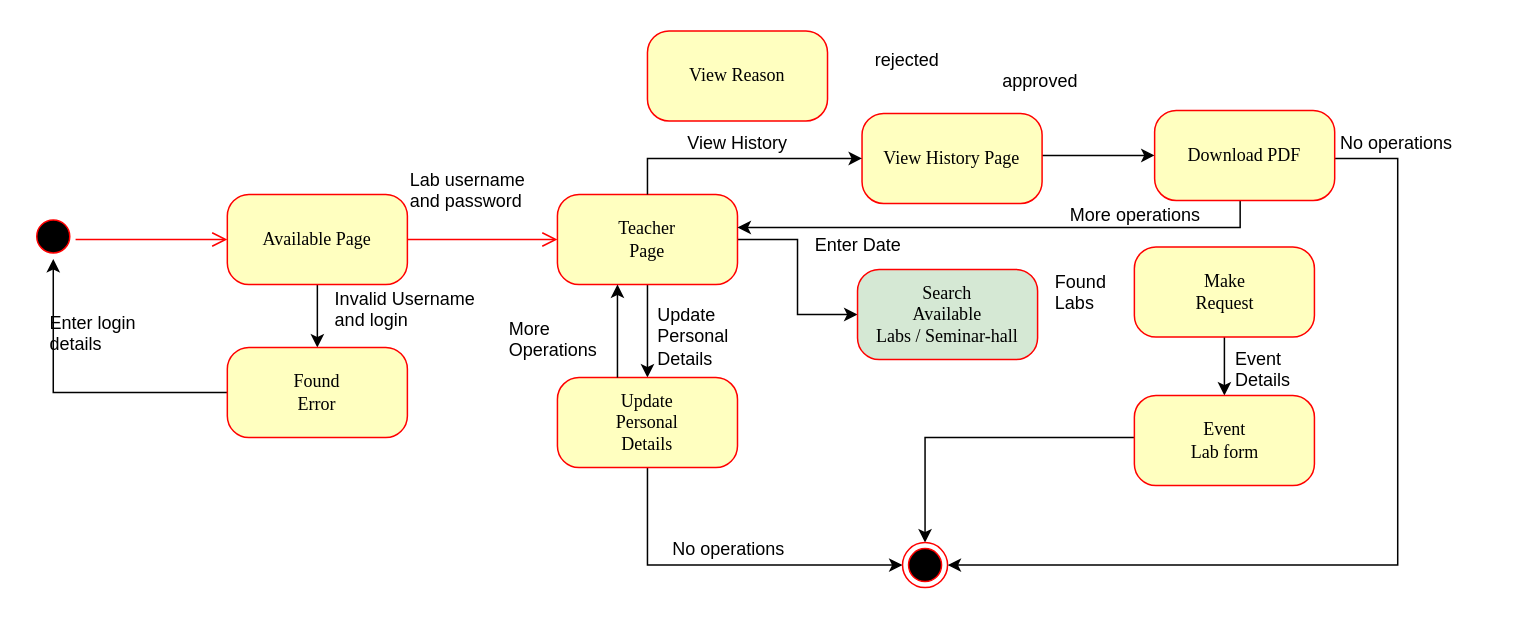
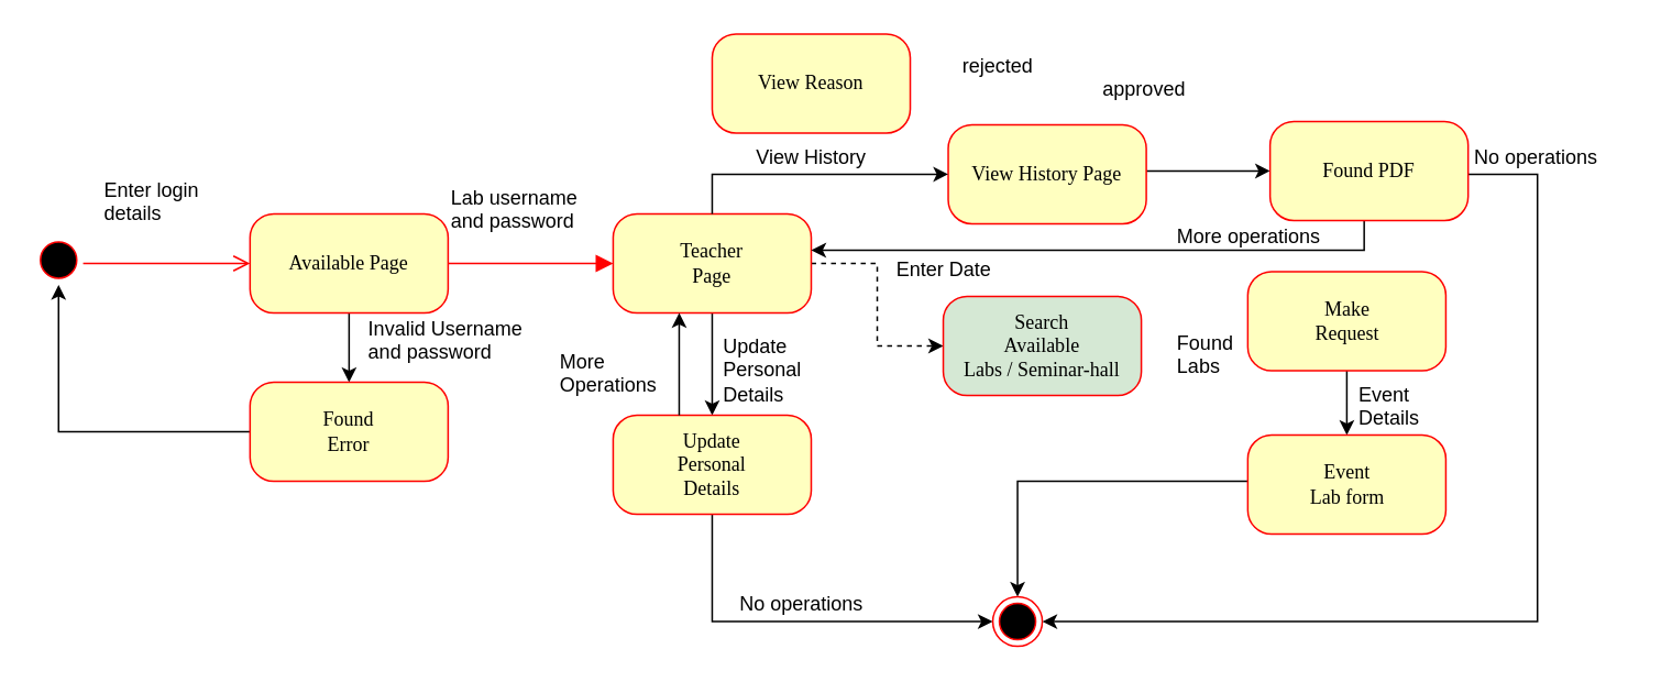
- <mxCell id="37" value="Download PDF" style="rounded=1;whiteSpace=wrap;html=1;arcSize=24;fillColor=#ffffc0;strokeColor=#ff0000;shadow=0;comic=0;labelBackgroundColor=none;fontFamily=Verdana;fontSize=12;fontColor=#000000;align=center;" parent="1" vertex="1"><mxGeometry x="769" y="73" width="120" height="60" as="geometry" /></mxCell>
+ <mxCell id="37" value="Found PDF" style="rounded=1;whiteSpace=wrap;html=1;arcSize=24;fillColor=#ffffc0;strokeColor=#ff0000;shadow=0;comic=0;labelBackgroundColor=none;fontFamily=Verdana;fontSize=12;fontColor=#000000;align=center;" parent="1" vertex="1"><mxGeometry x="769" y="73" width="120" height="60" as="geometry" /></mxCell>
- <mxCell id="18" style="edgeStyle=orthogonalEdgeStyle;html=1;labelBackgroundColor=none;endArrow=open;endSize=8;strokeColor=#ff0000;fontFamily=Verdana;fontSize=12;align=left;exitX=1;exitY=0.5;exitDx=0;exitDy=0;" parent="1" source="4" target="9" edge="1"><mxGeometry relative="1" as="geometry"><mxPoint x="111" y="151" as="sourcePoint" /><mxPoint x="191" y="151" as="targetPoint" /></mxGeometry></mxCell>
+ <mxCell id="18" style="edgeStyle=orthogonalEdgeStyle;html=1;labelBackgroundColor=none;endArrow=block;endSize=8;strokeColor=#ff0000;fontFamily=Verdana;fontSize=12;align=left;exitX=1;exitY=0.5;exitDx=0;exitDy=0;" parent="1" source="4" target="9" edge="1"><mxGeometry relative="1" as="geometry"><mxPoint x="111" y="151" as="sourcePoint" /><mxPoint x="191" y="151" as="targetPoint" /></mxGeometry></mxCell>
- <mxCell id="7" value="" style="edgeStyle=orthogonalEdgeStyle;rounded=0;orthogonalLoop=1;jettySize=auto;html=1;" parent="1" source="9" target="12" edge="1"><mxGeometry relative="1" as="geometry" /></mxCell>
+ <mxCell id="7" value="" style="edgeStyle=orthogonalEdgeStyle;rounded=0;orthogonalLoop=1;jettySize=auto;html=1;dashed=1;" parent="1" source="9" target="12" edge="1"><mxGeometry relative="1" as="geometry" /></mxCell>
- <mxCell id="23" value="&lt;div&gt;Found&lt;/div&gt;&lt;div&gt;Labs&lt;br&gt;&lt;/div&gt;" style="text;html=1;resizable=0;points=[];autosize=1;align=left;verticalAlign=top;spacingTop=-4;direction=south;" parent="1" vertex="1"><mxGeometry x="701" y="178" width="30" height="50" as="geometry" /></mxCell>
+ <mxCell id="23" value="&lt;div&gt;Found&lt;/div&gt;&lt;div&gt;Labs&lt;br&gt;&lt;/div&gt;" style="text;html=1;resizable=0;points=[];autosize=1;align=left;verticalAlign=top;spacingTop=-4;direction=south;" parent="1" vertex="1"><mxGeometry x="711" y="198" width="30" height="50" as="geometry" /></mxCell>
- <mxCell id="21" value="&lt;div&gt;Invalid Username &lt;br&gt;&lt;/div&gt;&lt;div&gt;and login&lt;br&gt;&lt;/div&gt;" style="text;html=1;resizable=0;points=[];autosize=1;align=left;verticalAlign=top;spacingTop=-4;" parent="1" vertex="1"><mxGeometry x="221" y="189" width="120" height="30" as="geometry" /></mxCell>
+ <mxCell id="21" value="&lt;div&gt;Invalid Username &lt;br&gt;&lt;/div&gt;&lt;div&gt;and password&lt;br&gt;&lt;/div&gt;" style="text;html=1;resizable=0;points=[];autosize=1;align=left;verticalAlign=top;spacingTop=-4;" parent="1" vertex="1"><mxGeometry x="221" y="189" width="120" height="30" as="geometry" /></mxCell>
- <mxCell id="20" value="&lt;div&gt;Enter login&lt;/div&gt;&lt;div&gt;details&lt;br&gt;&lt;/div&gt;" style="text;html=1;resizable=0;points=[];autosize=1;align=left;verticalAlign=top;spacingTop=-4;" parent="1" vertex="1"><mxGeometry x="31" y="205" width="90" height="30" as="geometry" /></mxCell>
+ <mxCell id="20" value="&lt;div&gt;Enter login&lt;/div&gt;&lt;div&gt;details&lt;br&gt;&lt;/div&gt;" style="text;html=1;resizable=0;points=[];autosize=1;align=left;verticalAlign=top;spacingTop=-4;" parent="1" vertex="1"><mxGeometry x="61" y="105" width="90" height="30" as="geometry" /></mxCell>
